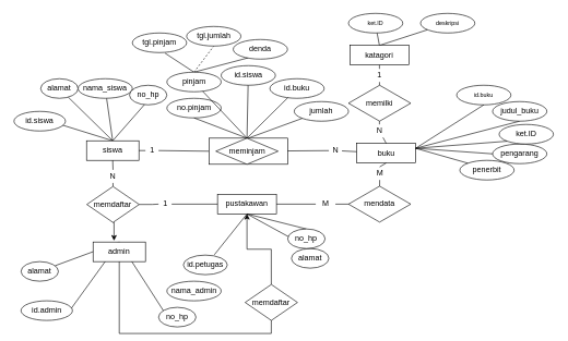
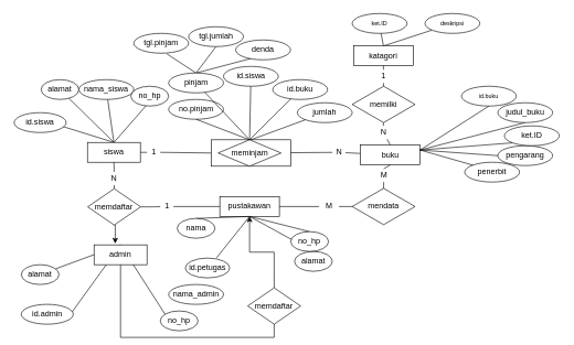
- <mxCell id="50" style="edgeStyle=none;rounded=0;orthogonalLoop=1;jettySize=auto;html=1;exitX=0.5;exitY=0;exitDx=0;exitDy=0;entryX=0.5;entryY=1;entryDx=0;entryDy=0;endArrow=none;endFill=0;dashed=1;" parent="1" source="52" target="65" edge="1"><mxGeometry relative="1" as="geometry" /></mxCell>
+ <mxCell id="50" style="edgeStyle=none;rounded=0;orthogonalLoop=1;jettySize=auto;html=1;exitX=0.5;exitY=0;exitDx=0;exitDy=0;entryX=0.5;entryY=1;entryDx=0;entryDy=0;endArrow=none;endFill=0;" parent="1" source="52" target="65" edge="1"><mxGeometry relative="1" as="geometry" /></mxCell>
+ <mxCell id="26" style="rounded=0;orthogonalLoop=1;jettySize=auto;html=1;exitX=0.5;exitY=0;exitDx=0;exitDy=0;startArrow=none;startFill=0;endArrow=none;endFill=0;entryX=0.5;entryY=1;entryDx=0;entryDy=0;" parent="1" source="27" target="24" edge="1"><mxGeometry relative="1" as="geometry"><mxPoint x="381" y="330" as="targetPoint" /></mxGeometry></mxCell>
+ <mxCell id="27" value="nama" style="ellipse;whiteSpace=wrap;html=1;" parent="1" vertex="1"><mxGeometry x="266.57" y="330" width="57.14" height="30" as="geometry" /></mxCell>
